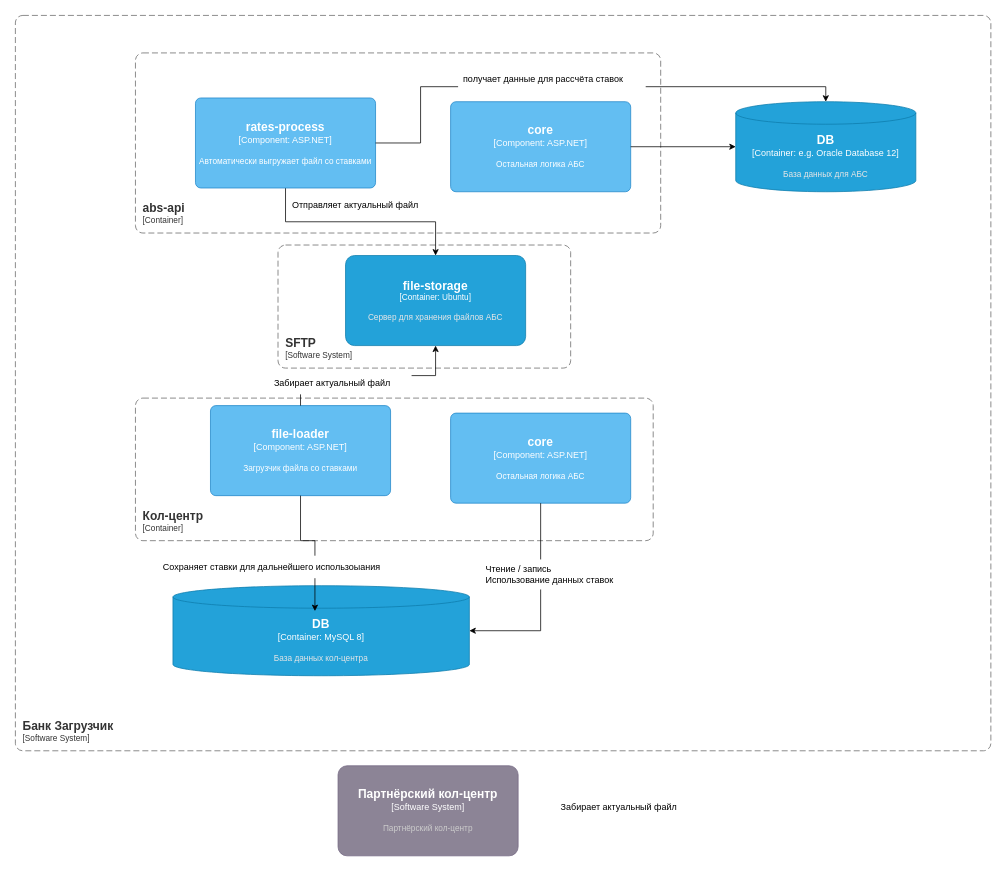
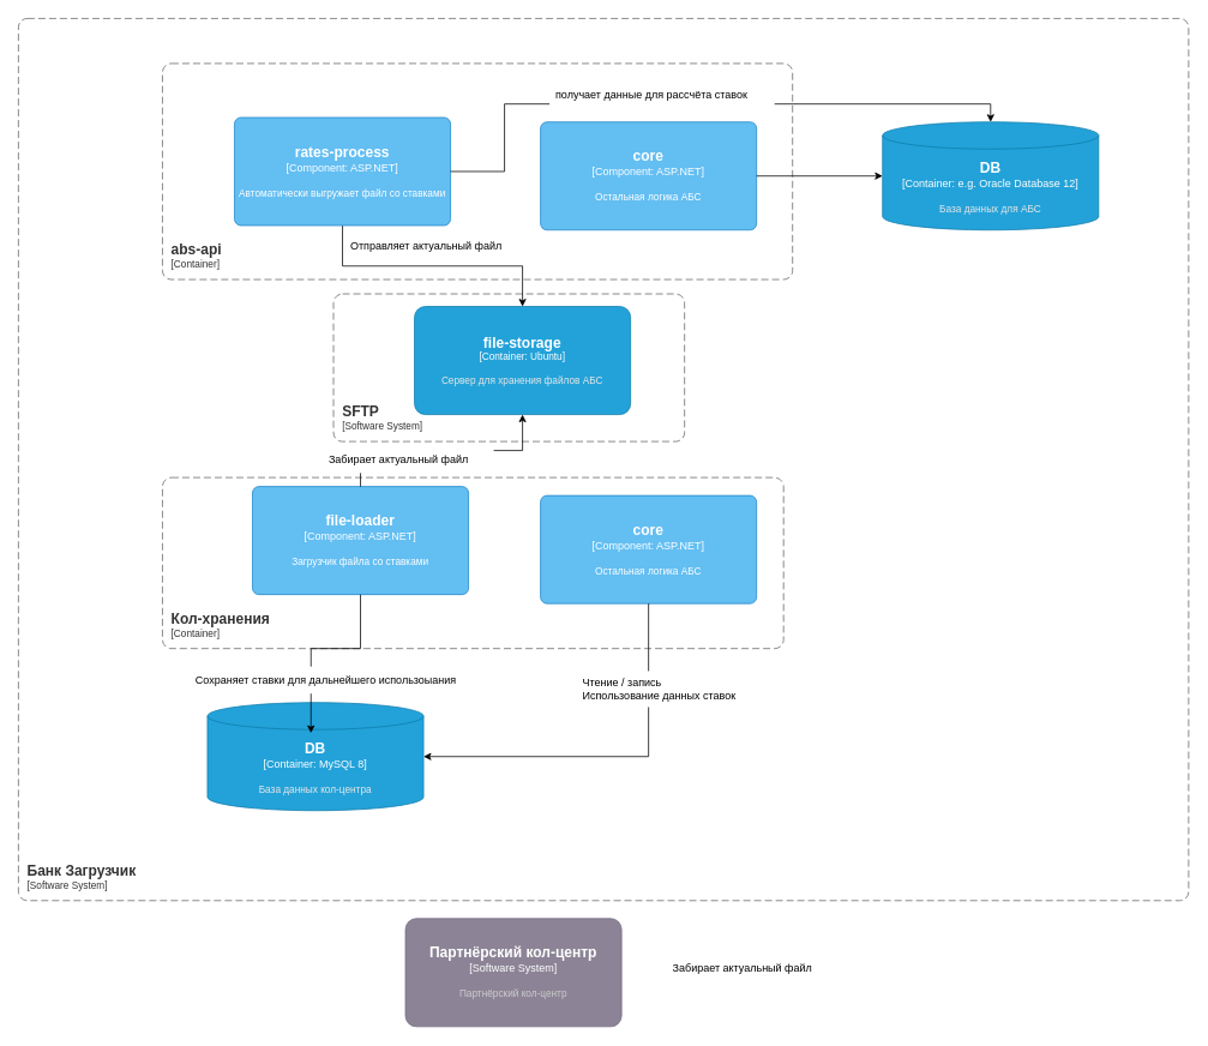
- <mxCell id="2" value="&lt;font style=&quot;font-size: 16px&quot;&gt;&lt;b&gt;&lt;div style=&quot;text-align: left&quot;&gt;Кол-центр&lt;/div&gt;&lt;/b&gt;&lt;/font&gt;&lt;div style=&quot;text-align: left&quot;&gt;[Container]&lt;/div&gt;" style="rounded=1;fontSize=11;whiteSpace=wrap;html=1;dashed=1;arcSize=20;fillColor=none;strokeColor=#666666;fontColor=#333333;labelBackgroundColor=none;align=left;verticalAlign=bottom;labelBorderColor=none;spacingTop=0;spacing=10;dashPattern=8 4;metaEdit=1;rotatable=0;perimeter=rectanglePerimeter;noLabel=0;labelPadding=0;allowArrows=0;connectable=0;expand=0;recursiveResize=0;editable=1;pointerEvents=0;absoluteArcSize=1;points=[[0.25,0,0],[0.5,0,0],[0.75,0,0],[1,0.25,0],[1,0.5,0],[1,0.75,0],[0.75,1,0],[0.5,1,0],[0.25,1,0],[0,0.75,0],[0,0.5,0],[0,0.25,0]];" vertex="1" parent="1"><mxGeometry x="180" y="530" width="690" height="190" as="geometry" /></mxCell>
+ <mxCell id="2" value="&lt;font style=&quot;font-size: 16px&quot;&gt;&lt;b&gt;&lt;div style=&quot;text-align: left&quot;&gt;Кол-хранения&lt;/div&gt;&lt;/b&gt;&lt;/font&gt;&lt;div style=&quot;text-align: left&quot;&gt;[Container]&lt;/div&gt;" style="rounded=1;fontSize=11;whiteSpace=wrap;html=1;dashed=1;arcSize=20;fillColor=none;strokeColor=#666666;fontColor=#333333;labelBackgroundColor=none;align=left;verticalAlign=bottom;labelBorderColor=none;spacingTop=0;spacing=10;dashPattern=8 4;metaEdit=1;rotatable=0;perimeter=rectanglePerimeter;noLabel=0;labelPadding=0;allowArrows=0;connectable=0;expand=0;recursiveResize=0;editable=1;pointerEvents=0;absoluteArcSize=1;points=[[0.25,0,0],[0.5,0,0],[0.75,0,0],[1,0.25,0],[1,0.5,0],[1,0.75,0],[0.75,1,0],[0.5,1,0],[0.25,1,0],[0,0.75,0],[0,0.5,0],[0,0.25,0]];" vertex="1" parent="1"><mxGeometry x="180" y="530" width="690" height="190" as="geometry" /></mxCell>
- <mxCell id="13" value="&lt;font style=&quot;font-size: 16px&quot;&gt;&lt;b&gt;DB&lt;/b&gt;&lt;/font&gt;&lt;div&gt;[Container:&amp;nbsp;MySQL 8]&lt;/div&gt;&lt;br&gt;&lt;div&gt;&lt;font style=&quot;font-size: 11px&quot;&gt;&lt;font color=&quot;#E6E6E6&quot;&gt;База данных кол-центра&lt;/font&gt;&lt;/div&gt;" style="shape=cylinder3;size=15;whiteSpace=wrap;html=1;boundedLbl=1;rounded=0;labelBackgroundColor=none;fillColor=#23A2D9;fontSize=12;fontColor=#ffffff;align=center;strokeColor=#0E7DAD;metaEdit=1;points=[[0.5,0,0],[1,0.25,0],[1,0.5,0],[1,0.75,0],[0.5,1,0],[0,0.75,0],[0,0.5,0],[0,0.25,0]];resizable=0;" vertex="1" parent="1"><mxGeometry x="230" y="780" width="395" height="120" as="geometry" /></mxCell>
+ <mxCell id="13" value="&lt;font style=&quot;font-size: 16px&quot;&gt;&lt;b&gt;DB&lt;/b&gt;&lt;/font&gt;&lt;div&gt;[Container:&amp;nbsp;MySQL 8]&lt;/div&gt;&lt;br&gt;&lt;div&gt;&lt;font style=&quot;font-size: 11px&quot;&gt;&lt;font color=&quot;#E6E6E6&quot;&gt;База данных кол-центра&lt;/font&gt;&lt;/div&gt;" style="shape=cylinder3;size=15;whiteSpace=wrap;html=1;boundedLbl=1;rounded=0;labelBackgroundColor=none;fillColor=#23A2D9;fontSize=12;fontColor=#ffffff;align=center;strokeColor=#0E7DAD;metaEdit=1;points=[[0.5,0,0],[1,0.25,0],[1,0.5,0],[1,0.75,0],[0.5,1,0],[0,0.75,0],[0,0.5,0],[0,0.25,0]];resizable=0;" vertex="1" parent="1"><mxGeometry x="230" y="780" width="240" height="120" as="geometry" /></mxCell>
